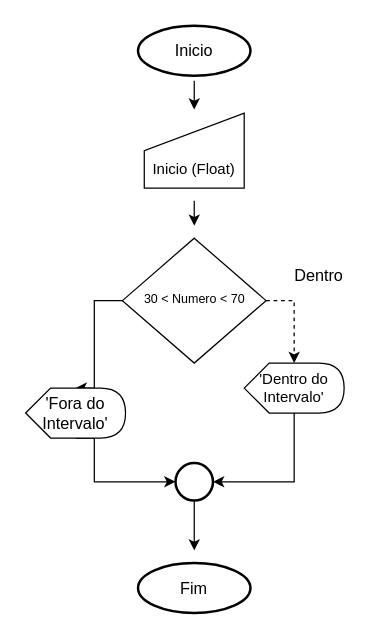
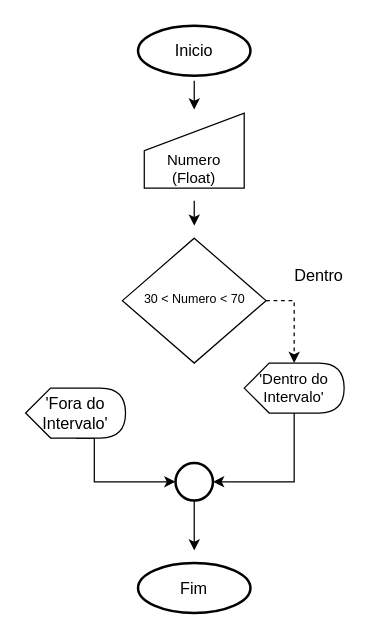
- <mxCell id="3" value="&lt;br&gt;&lt;br&gt;Inicio (Float)" style="shape=manualInput;whiteSpace=wrap;html=1;" parent="1" vertex="1"><mxGeometry x="115" y="90" width="80" height="60" as="geometry" /></mxCell>
+ <mxCell id="3" value="&lt;br&gt;&lt;br&gt;Numero (Float)" style="shape=manualInput;whiteSpace=wrap;html=1;" parent="1" vertex="1"><mxGeometry x="115" y="90" width="80" height="60" as="geometry" /></mxCell>
- <mxCell id="4" style="edgeStyle=orthogonalEdgeStyle;rounded=0;orthogonalLoop=1;jettySize=auto;html=1;entryX=0;entryY=0;entryDx=40;entryDy=0;entryPerimeter=0;fontSize=13;" parent="1" source="6" target="10" edge="1"><mxGeometry relative="1" as="geometry"><Array as="points"><mxPoint x="75" y="240" /></Array></mxGeometry></mxCell>
